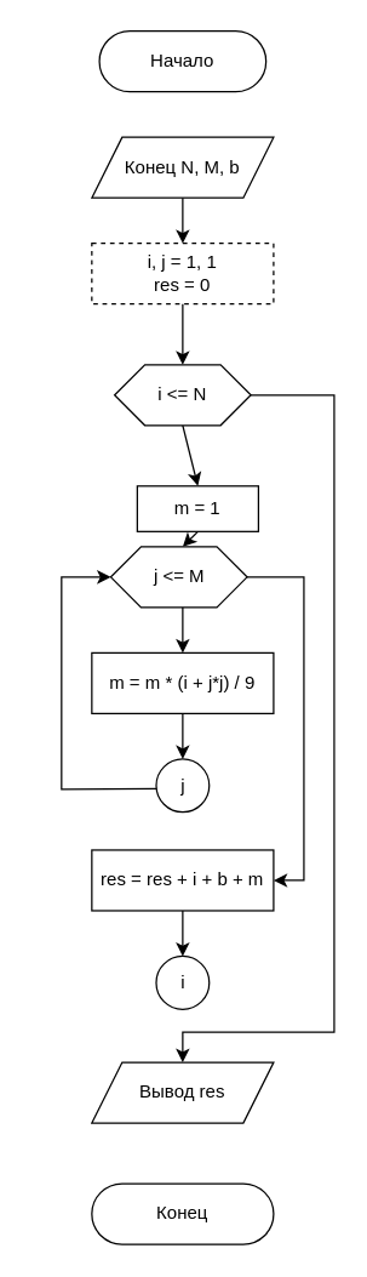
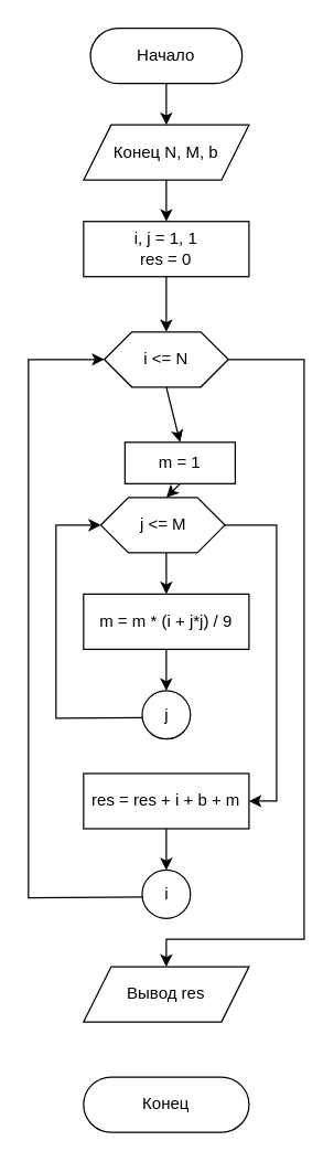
+ <mxCell id="9" value="" style="endArrow=classic;html=1;rounded=0;exitX=0.5;exitY=1;exitDx=0;exitDy=0;entryX=0.5;entryY=0;entryDx=0;entryDy=0;" edge="1" parent="1" source="2" target="3"><mxGeometry width="50" height="50" relative="1" as="geometry"><mxPoint x="-160" y="170" as="sourcePoint" /><mxPoint x="-110" y="120" as="targetPoint" /></mxGeometry></mxCell>
- <mxCell id="5" value="i, j = 1, 1&lt;div&gt;res = 0&lt;/div&gt;" style="rounded=0;whiteSpace=wrap;html=1;dashed=1;" vertex="1" parent="1"><mxGeometry x="60" y="160" width="120" height="40" as="geometry" /></mxCell>
+ <mxCell id="5" value="i, j = 1, 1&lt;div&gt;res = 0&lt;/div&gt;" style="rounded=0;whiteSpace=wrap;html=1;" vertex="1" parent="1"><mxGeometry x="60" y="160" width="120" height="40" as="geometry" /></mxCell>
+ <mxCell id="8" value="" style="endArrow=classic;html=1;rounded=0;exitX=0.064;exitY=0.559;exitDx=0;exitDy=0;entryX=0;entryY=0.5;entryDx=0;entryDy=0;exitPerimeter=0;" edge="1" parent="1" source="25" target="22"><mxGeometry width="50" height="50" relative="1" as="geometry"><mxPoint x="77.5" y="645" as="sourcePoint" /><mxPoint x="65" y="260" as="targetPoint" /><Array as="points"><mxPoint x="20" y="650" /><mxPoint x="20" y="260" /></Array></mxGeometry></mxCell>
